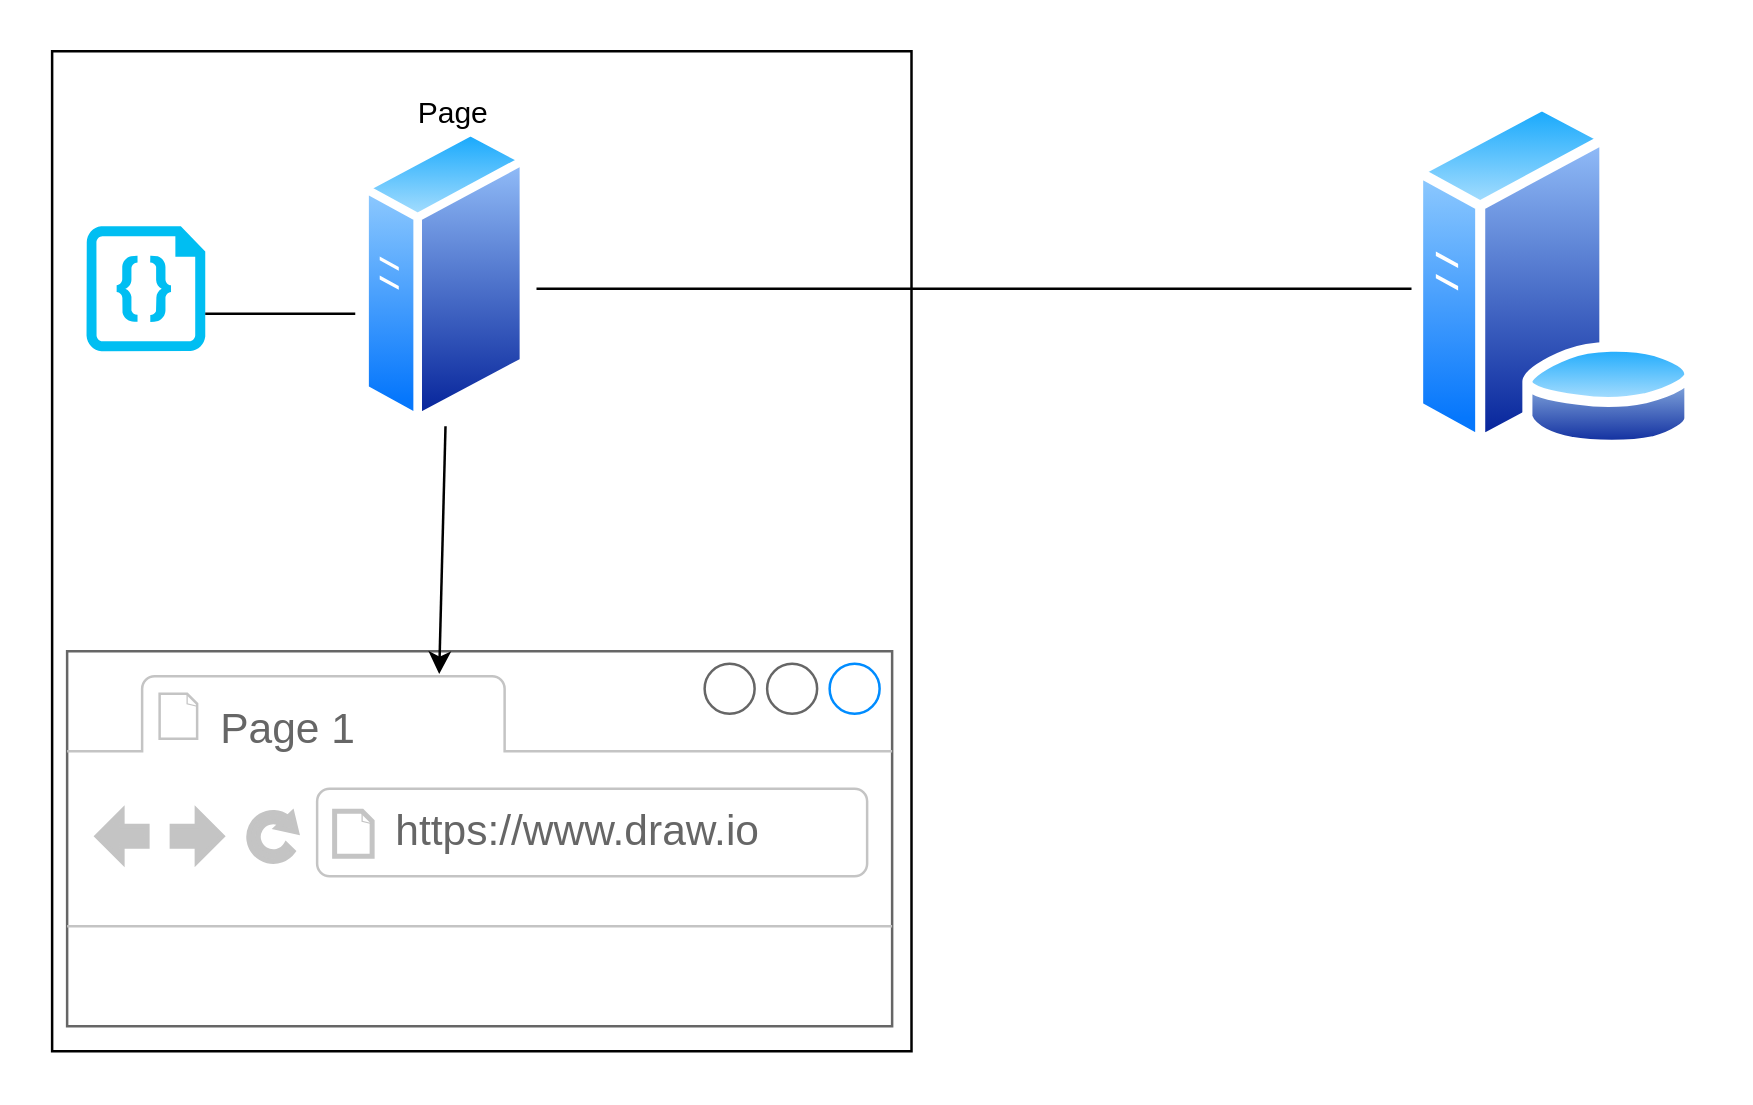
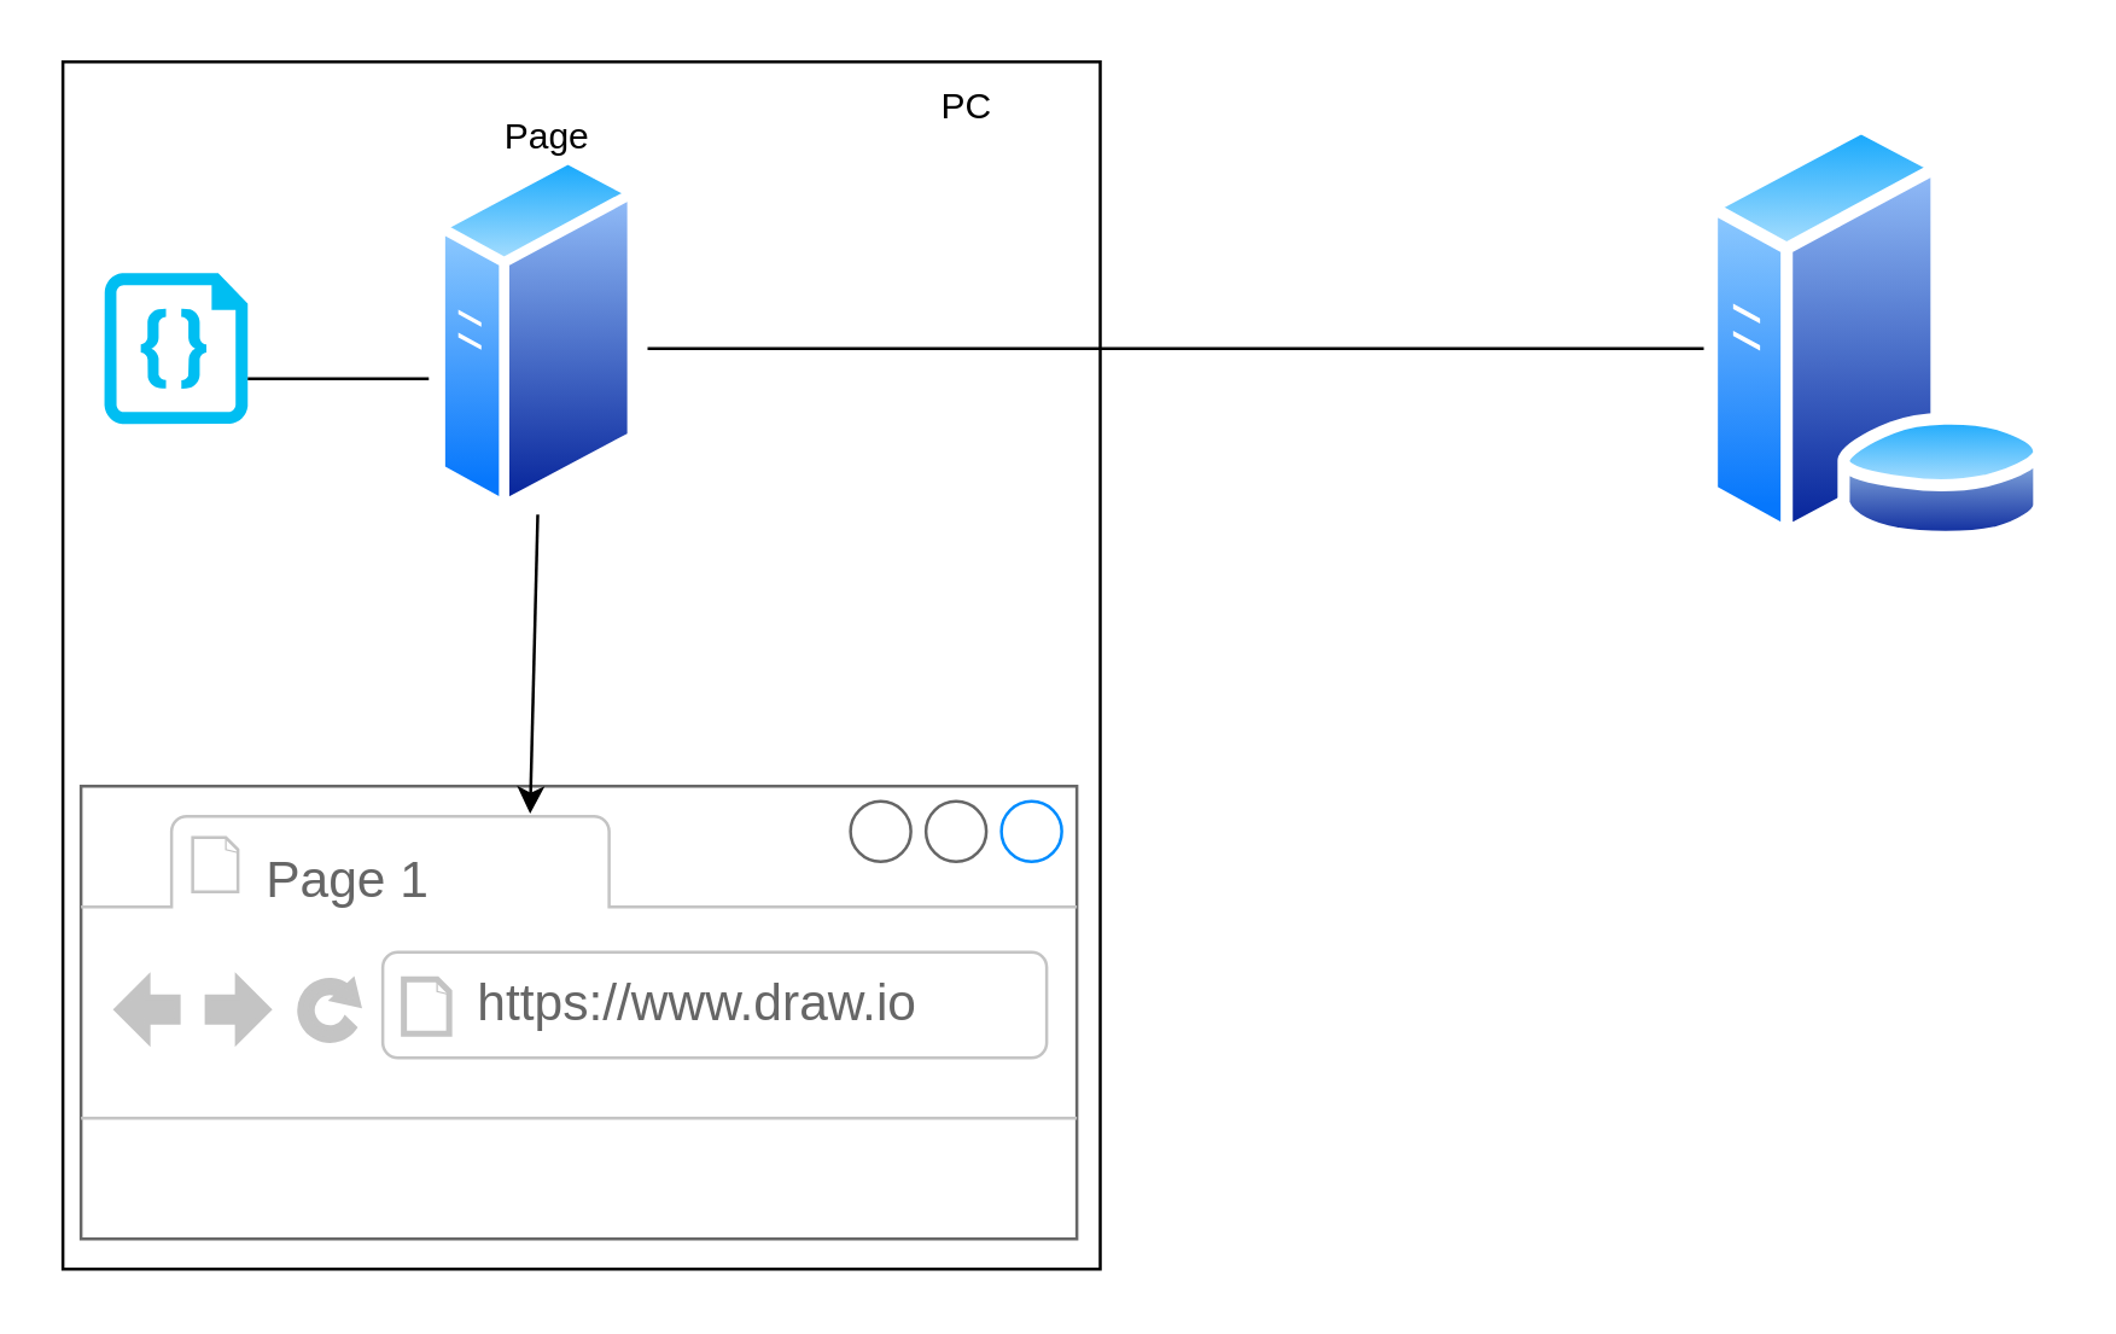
+ <mxCell id="13" value="PC" style="text;html=1;strokeColor=none;fillColor=none;align=center;verticalAlign=middle;whiteSpace=wrap;rounded=0;" parent="1" vertex="1"><mxGeometry x="290" y="20" width="60" height="30" as="geometry" /></mxCell>
